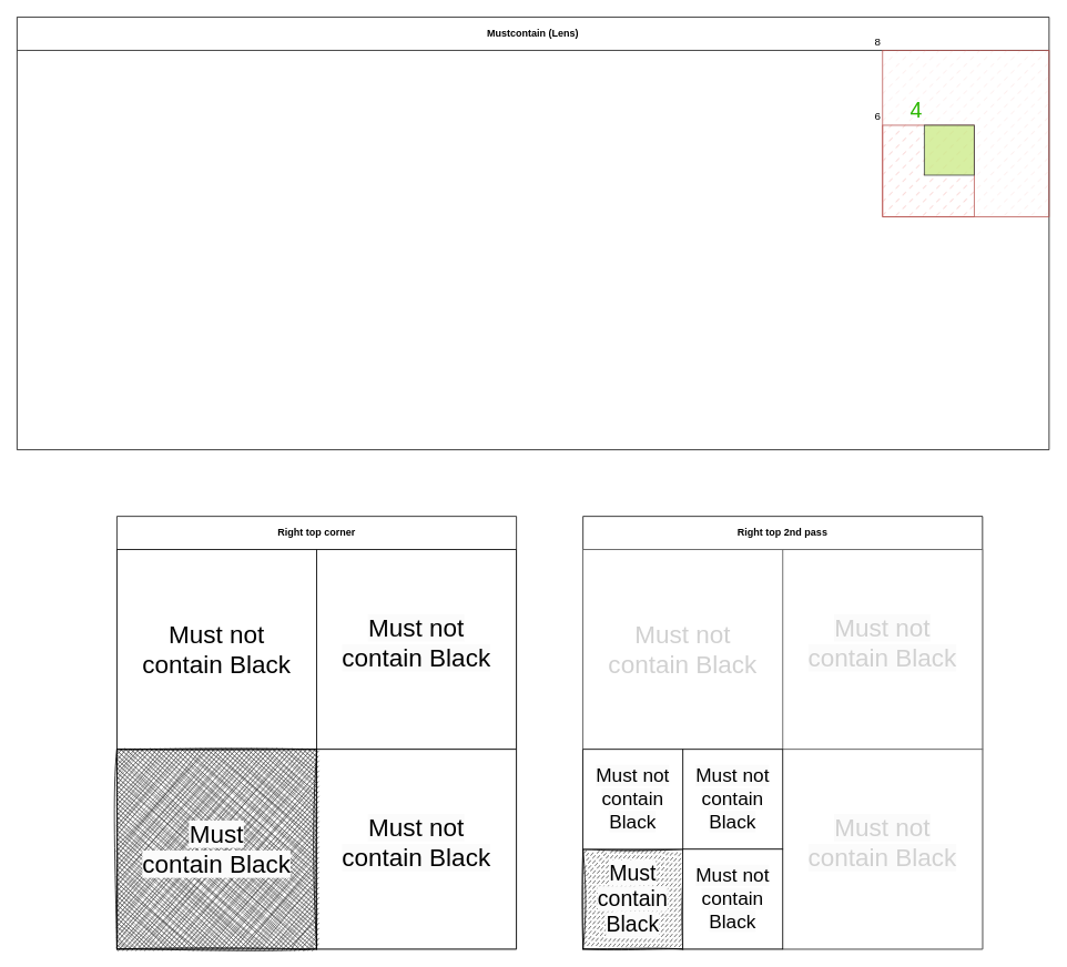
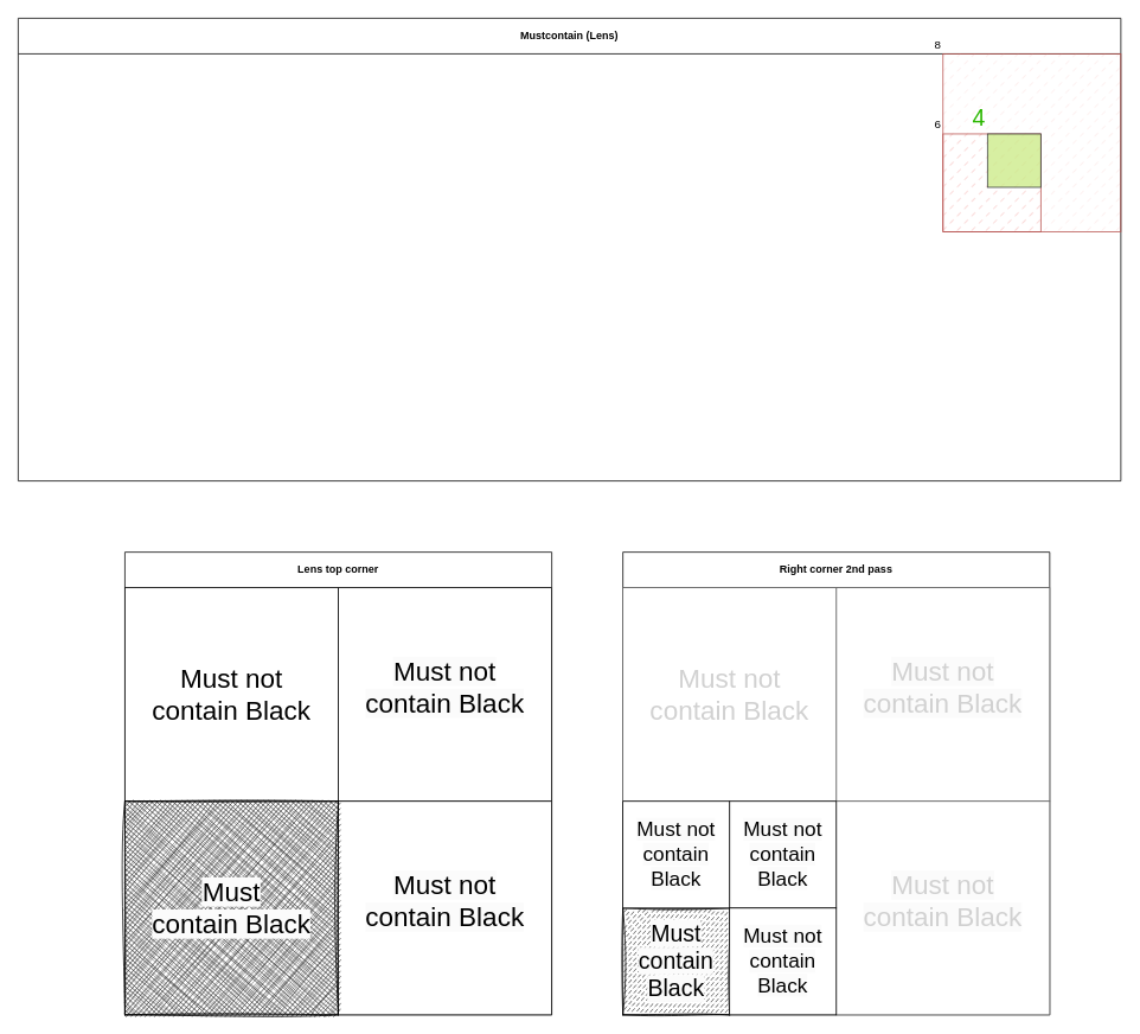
- <mxCell id="7" value="Right top corner" style="swimlane;whiteSpace=wrap;html=1;startSize=40;" vertex="1" parent="1"><mxGeometry x="140" y="620" width="480" height="520" as="geometry" /></mxCell>
+ <mxCell id="7" value="Lens top corner" style="swimlane;whiteSpace=wrap;html=1;startSize=40;" vertex="1" parent="1"><mxGeometry x="140" y="620" width="480" height="520" as="geometry" /></mxCell>
- <mxCell id="12" value="Right top 2nd pass" style="swimlane;whiteSpace=wrap;html=1;startSize=40;" vertex="1" parent="1"><mxGeometry x="700" y="620" width="480" height="520" as="geometry" /></mxCell>
+ <mxCell id="12" value="Right corner 2nd pass" style="swimlane;whiteSpace=wrap;html=1;startSize=40;" vertex="1" parent="1"><mxGeometry x="700" y="620" width="480" height="520" as="geometry" /></mxCell>
